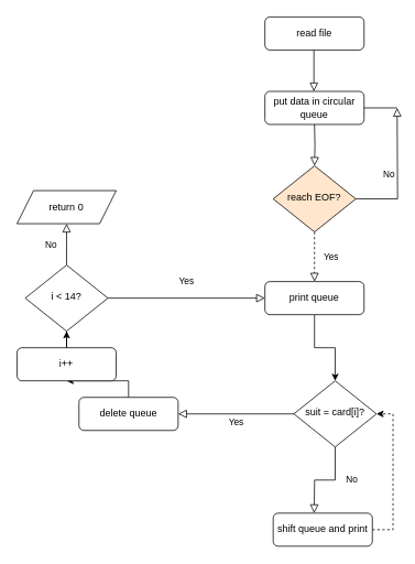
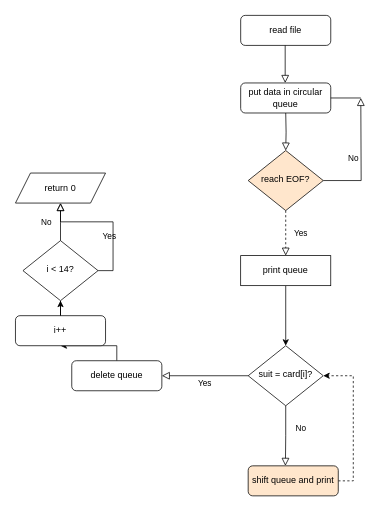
- <mxCell id="22" value="Yes" style="rounded=0;html=1;jettySize=auto;orthogonalLoop=1;fontSize=11;endArrow=block;endFill=0;endSize=8;strokeWidth=1;shadow=0;labelBackgroundColor=none;edgeStyle=orthogonalEdgeStyle;entryX=0;entryY=0.5;entryDx=0;entryDy=0;exitX=1;exitY=0.5;exitDx=0;exitDy=0;" parent="1" source="21" target="16" edge="1"><mxGeometry y="20" relative="1" as="geometry"><mxPoint as="offset" /><mxPoint x="390" y="290" as="sourcePoint" /><mxPoint x="390" y="350" as="targetPoint" /></mxGeometry></mxCell>
+ <mxCell id="22" value="Yes" style="rounded=0;html=1;jettySize=auto;orthogonalLoop=1;fontSize=11;endArrow=block;endFill=0;endSize=8;strokeWidth=1;shadow=0;labelBackgroundColor=none;edgeStyle=orthogonalEdgeStyle;exitX=1;exitY=0.5;exitDx=0;exitDy=0;" parent="1" source="21" target="24" edge="1"><mxGeometry y="20" relative="1" as="geometry"><mxPoint as="offset" /><mxPoint x="390" y="290" as="sourcePoint" /><mxPoint x="390" y="350" as="targetPoint" /></mxGeometry></mxCell>
- <mxCell id="16" value="print queue" style="rounded=1;whiteSpace=wrap;html=1;fontSize=12;glass=0;strokeWidth=1;shadow=0;" parent="1" vertex="1"><mxGeometry x="320" y="340" width="120" height="40" as="geometry" /></mxCell>
+ <mxCell id="16" value="print queue" style="whiteSpace=wrap;html=1;fontSize=12;glass=0;strokeWidth=1;shadow=0;rounded=0;" parent="1" vertex="1"><mxGeometry x="320" y="340" width="120" height="40" as="geometry" /></mxCell>
- <mxCell id="6" value="suit = card[i]?" style="rhombus;whiteSpace=wrap;html=1;shadow=0;fontFamily=Helvetica;fontSize=12;align=center;strokeWidth=1;spacing=6;spacingTop=-4;" parent="1" vertex="1"><mxGeometry x="355" y="460" width="100" height="80" as="geometry" /></mxCell>
+ <mxCell id="6" value="suit = card[i]?" style="rhombus;whiteSpace=wrap;html=1;shadow=0;fontFamily=Helvetica;fontSize=12;align=center;strokeWidth=1;spacing=6;spacingTop=-4;" parent="1" vertex="1"><mxGeometry x="330" y="460" width="100" height="80" as="geometry" /></mxCell>
- <mxCell id="18" value="shift queue and print" style="rounded=1;whiteSpace=wrap;html=1;fontSize=12;glass=0;strokeWidth=1;shadow=0;" parent="1" vertex="1"><mxGeometry x="330" y="620" width="120" height="40" as="geometry" /></mxCell>
+ <mxCell id="18" value="shift queue and print" style="rounded=1;whiteSpace=wrap;html=1;fontSize=12;glass=0;strokeWidth=1;shadow=0;fillColor=#ffe6cc;" parent="1" vertex="1"><mxGeometry x="330" y="620" width="120" height="40" as="geometry" /></mxCell>
